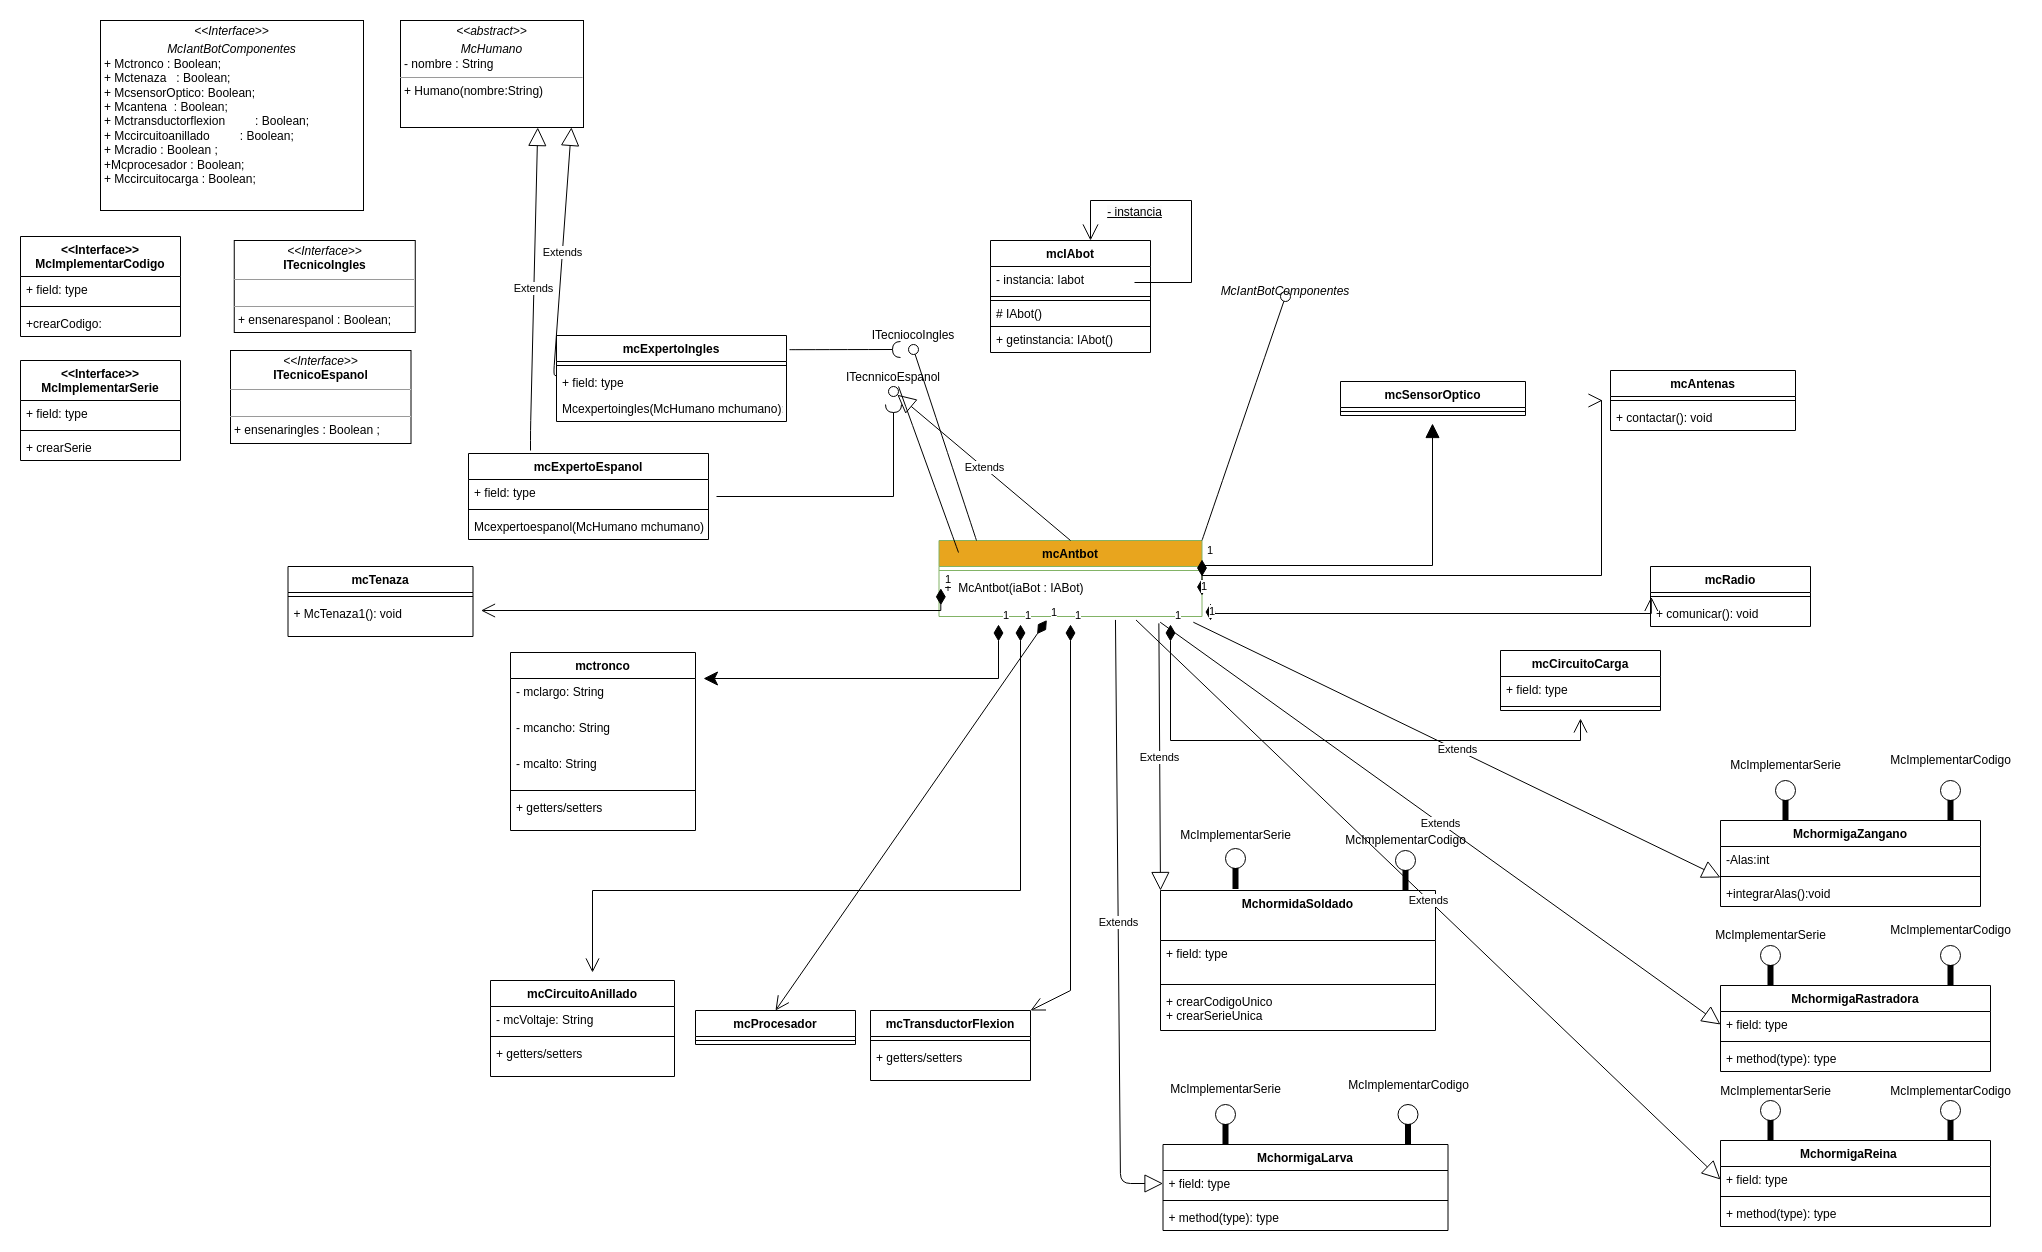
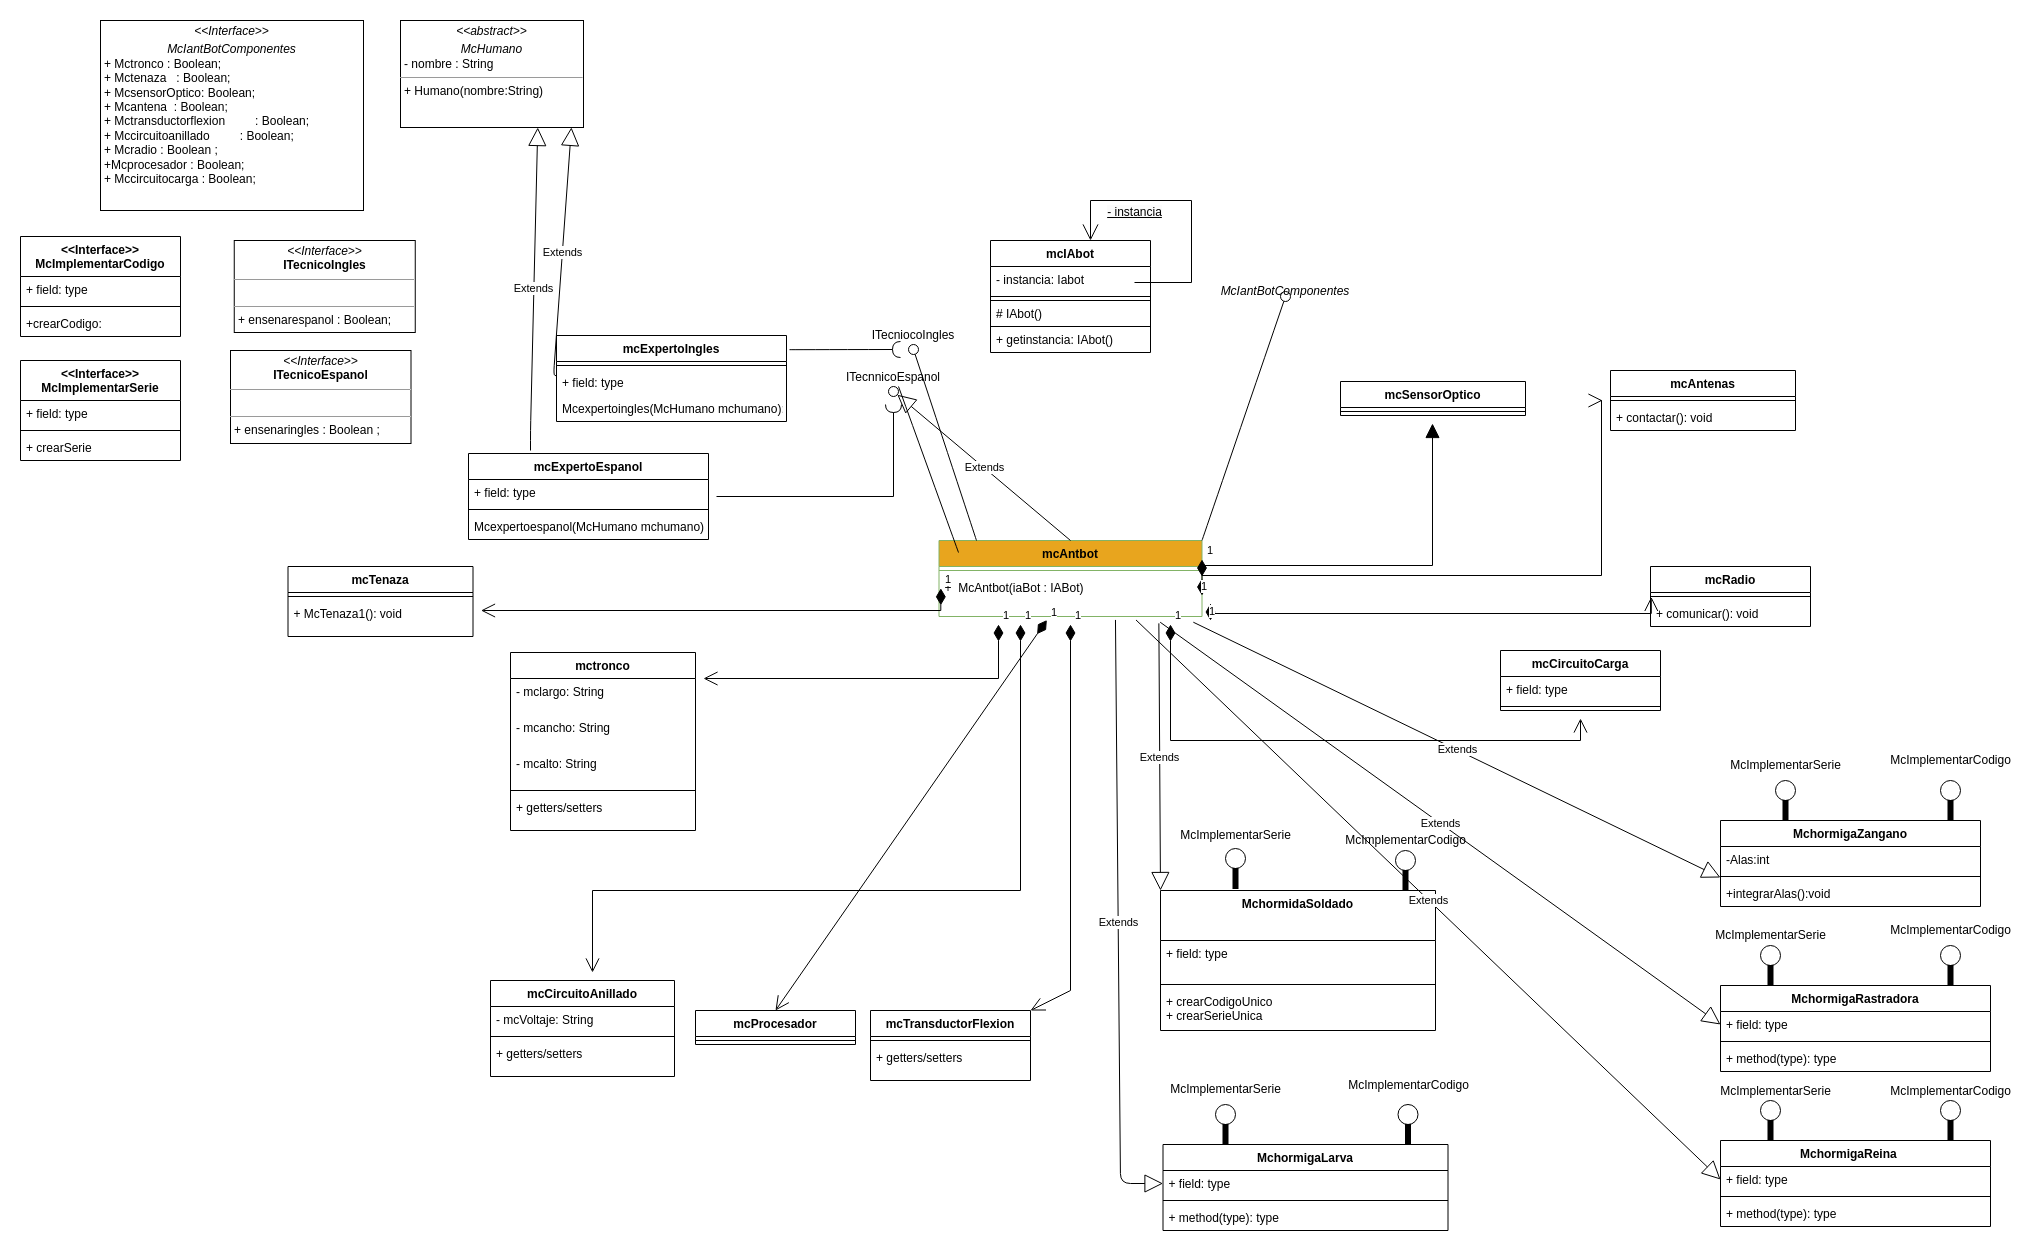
- <mxCell id="31" value="1" style="endArrow=classic;html=1;endSize=12;startArrow=diamondThin;startSize=14;startFill=1;edgeStyle=orthogonalEdgeStyle;align=left;verticalAlign=bottom;rounded=0;sourcePerimeterSpacing=8;targetPerimeterSpacing=8;" parent="1" source="9" target="15" edge="1"><mxGeometry x="-1" y="3" relative="1" as="geometry"><mxPoint x="1030" y="469" as="sourcePoint" /><mxPoint x="950" y="803" as="targetPoint" /><Array as="points"><mxPoint x="998" y="678" /></Array></mxGeometry></mxCell>
+ <mxCell id="31" value="1" style="endArrow=open;html=1;endSize=12;startArrow=diamondThin;startSize=14;startFill=1;edgeStyle=orthogonalEdgeStyle;align=left;verticalAlign=bottom;rounded=0;sourcePerimeterSpacing=8;targetPerimeterSpacing=8;" parent="1" source="9" target="15" edge="1"><mxGeometry x="-1" y="3" relative="1" as="geometry"><mxPoint x="1030" y="469" as="sourcePoint" /><mxPoint x="950" y="803" as="targetPoint" /><Array as="points"><mxPoint x="998" y="678" /></Array></mxGeometry></mxCell>
